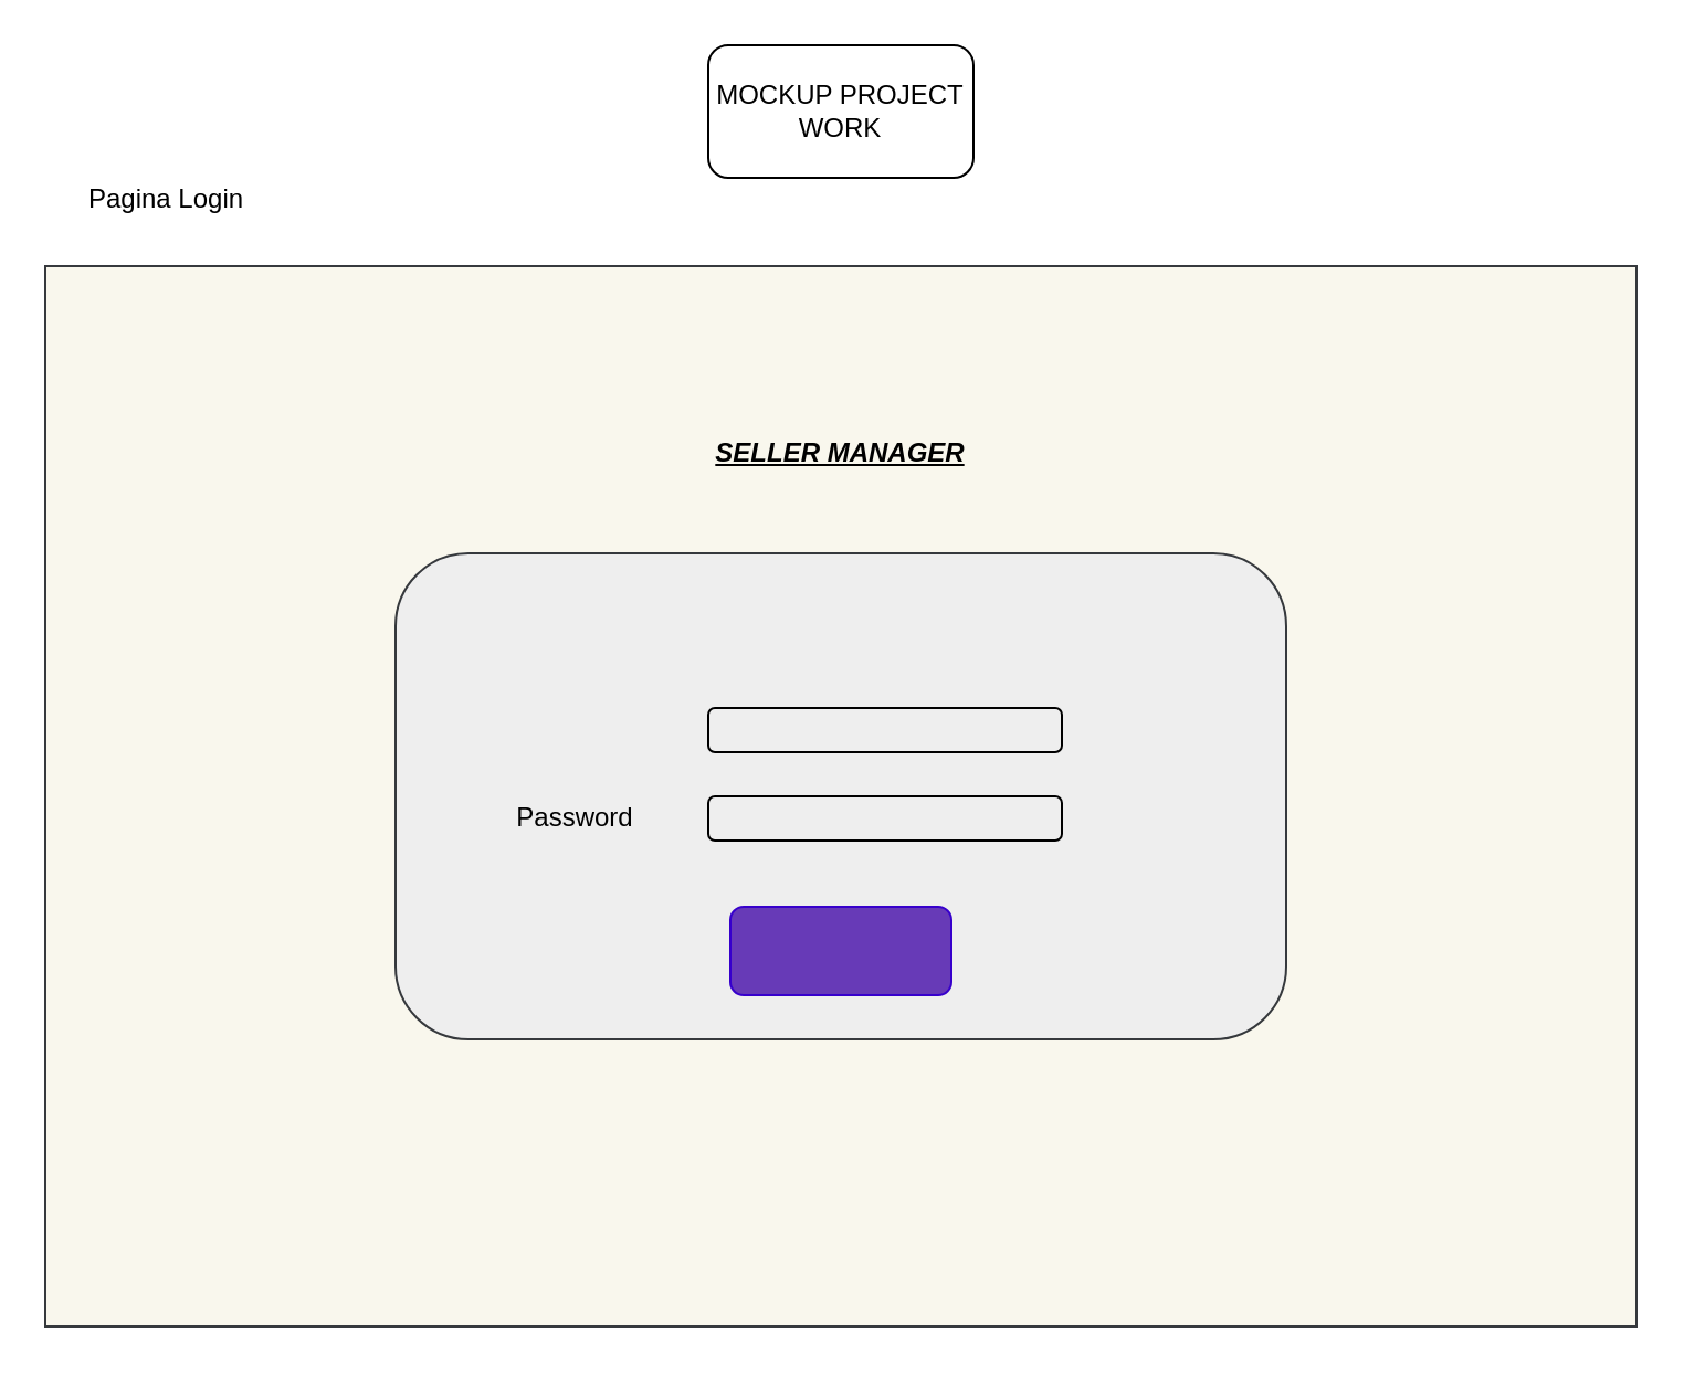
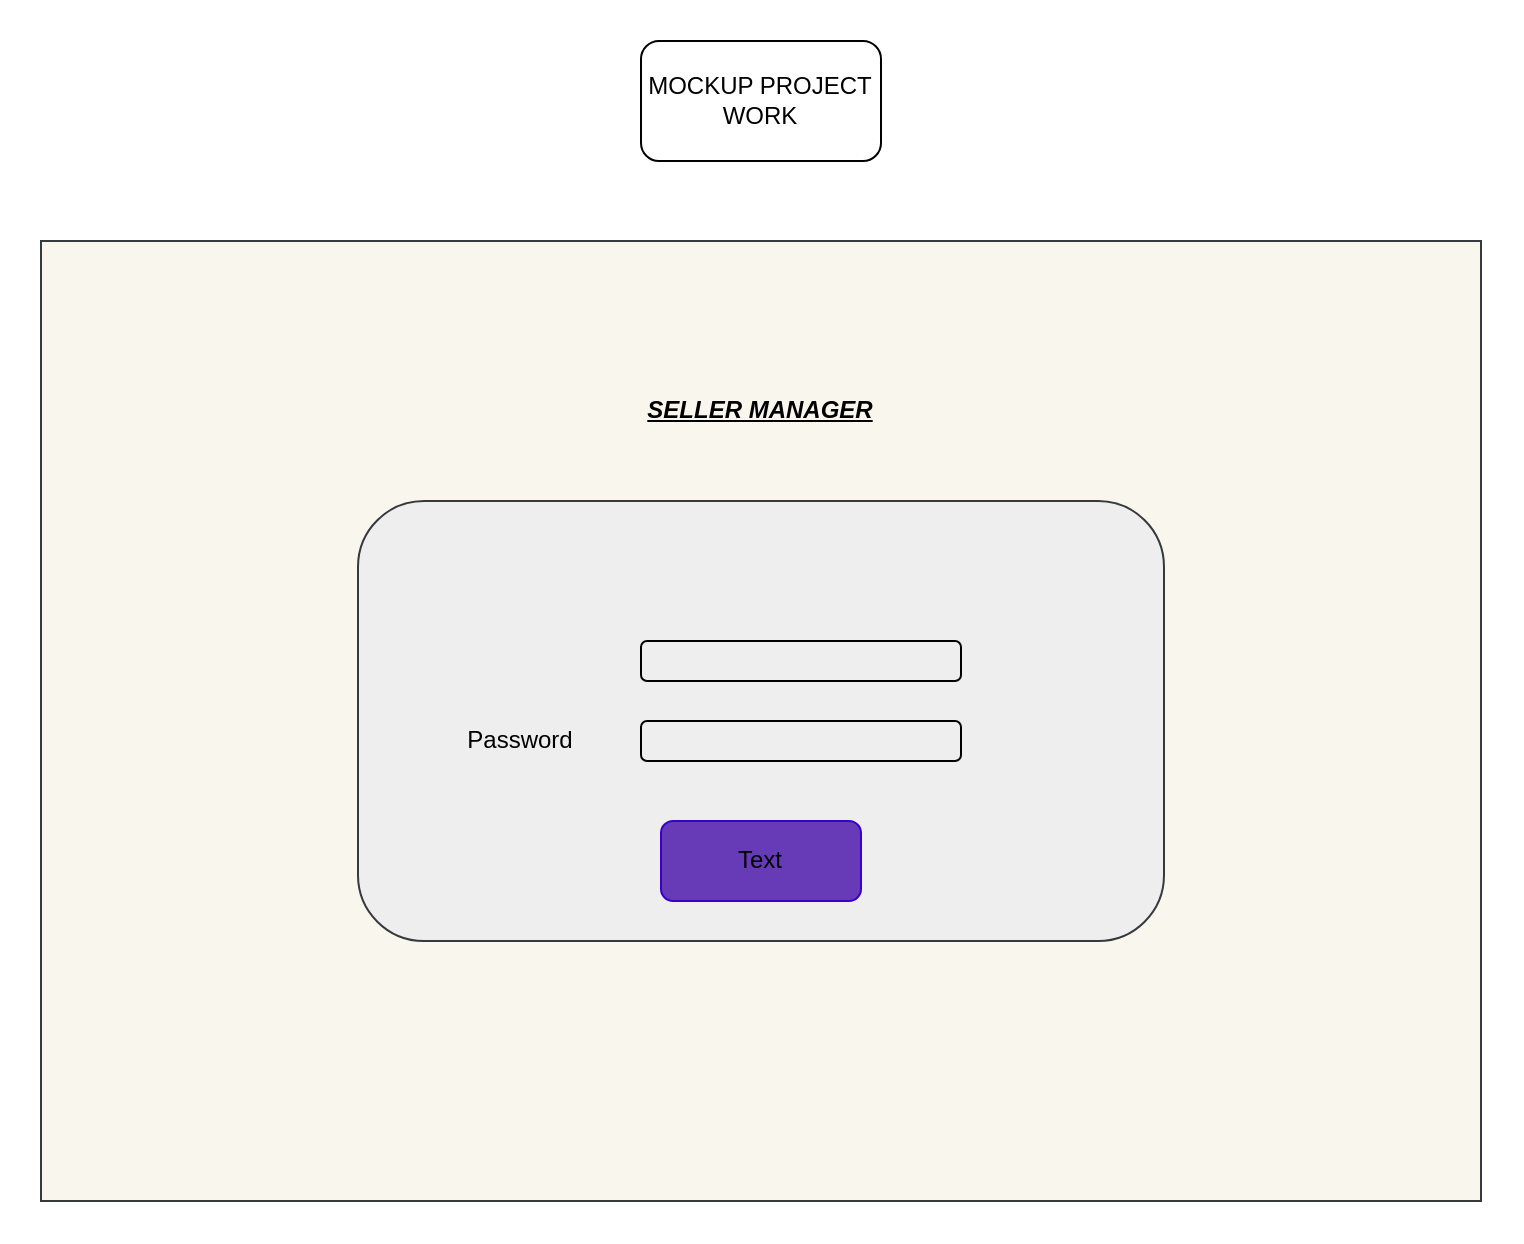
- <mxCell id="4" value="Pagina Login" style="text;html=1;strokeColor=none;fillColor=none;align=center;verticalAlign=middle;whiteSpace=wrap;rounded=0;" vertex="1" parent="1"><mxGeometry x="20" y="80" width="110" height="20" as="geometry" /></mxCell>
+ <mxCell id="10" value="Text" style="text;html=1;strokeColor=none;align=center;verticalAlign=middle;whiteSpace=wrap;rounded=0;" vertex="1" parent="1"><mxGeometry x="360" y="420" width="40" height="20" as="geometry" /></mxCell>
